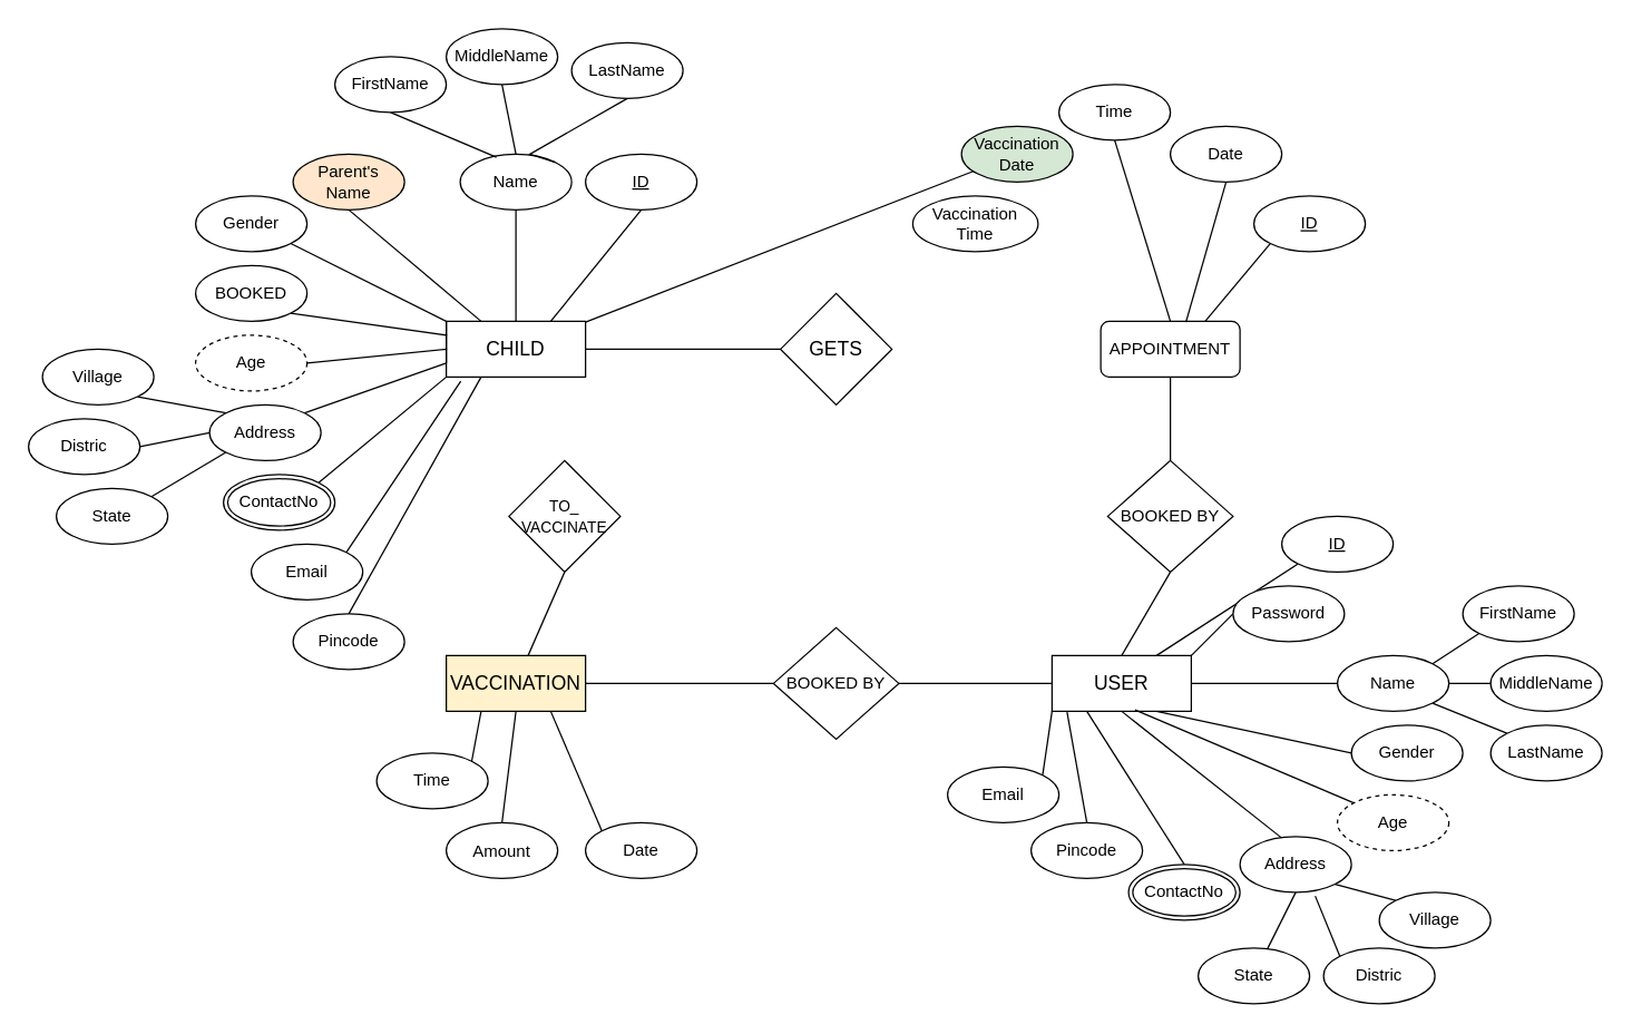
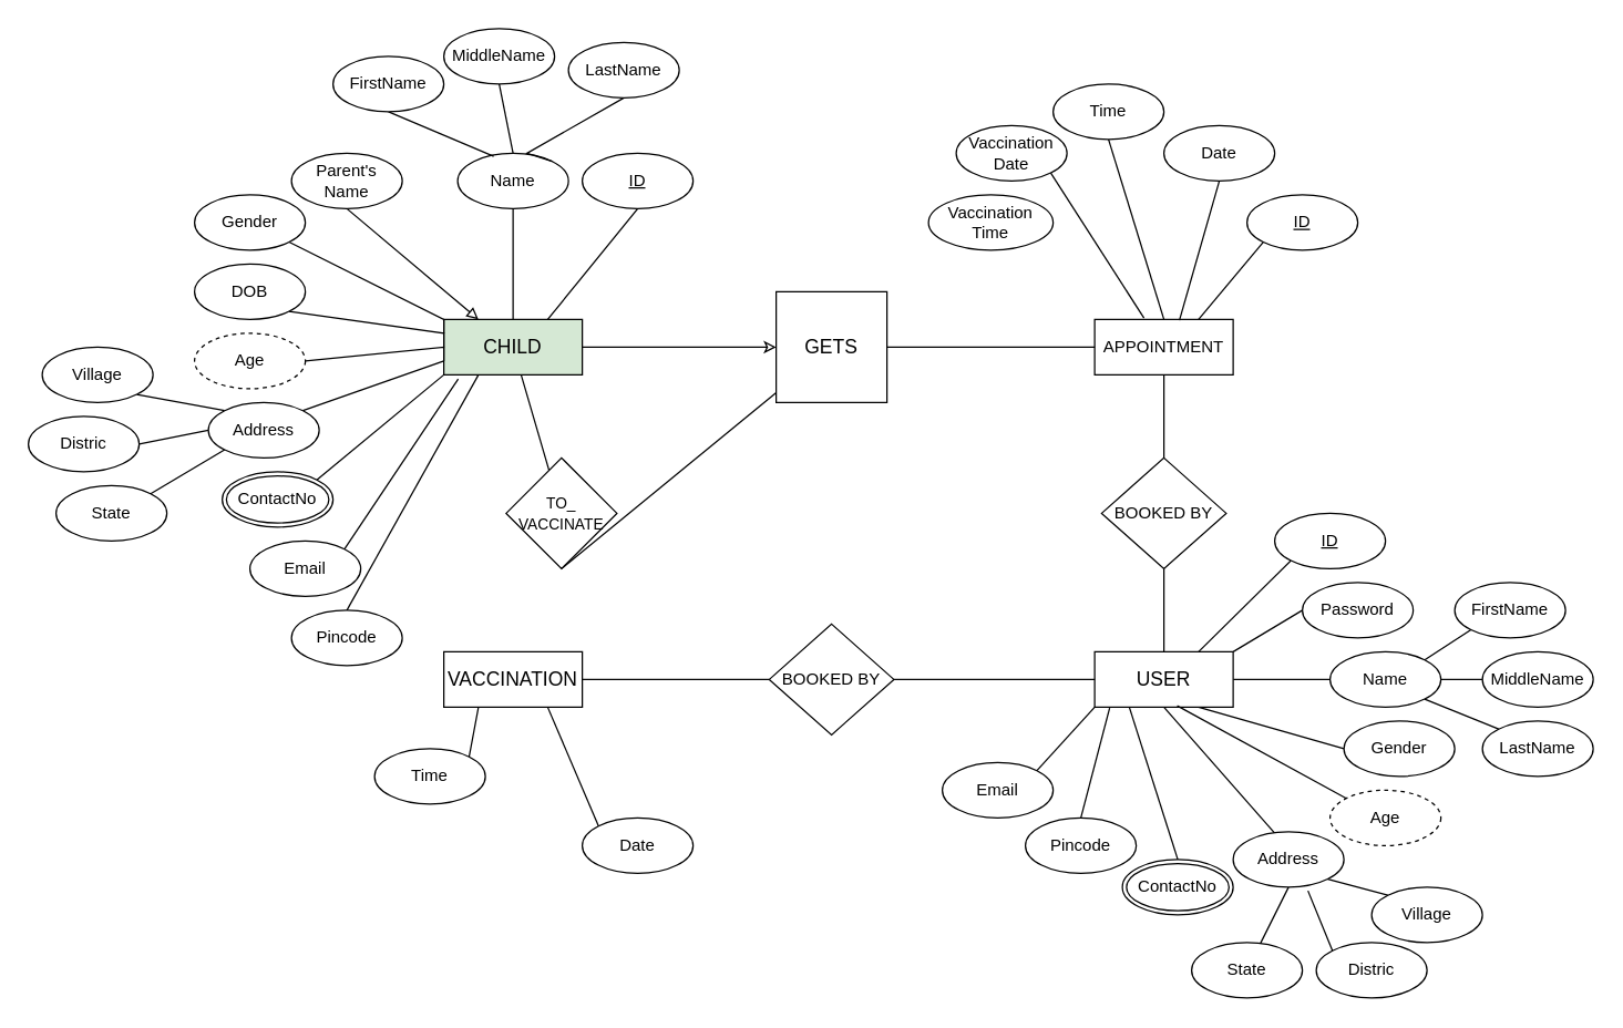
- <mxCell id="59" value="Vaccination&lt;br&gt;Date" style="ellipse;whiteSpace=wrap;html=1;align=center;fillColor=#d5e8d4;" vertex="1" parent="1"><mxGeometry x="690" y="90" width="80" height="40" as="geometry" /></mxCell>
+ <mxCell id="59" value="Vaccination&lt;br&gt;Date" style="ellipse;whiteSpace=wrap;html=1;align=center;" vertex="1" parent="1"><mxGeometry x="690" y="90" width="80" height="40" as="geometry" /></mxCell>
- <mxCell id="31" value="Parent's Name" style="ellipse;whiteSpace=wrap;html=1;align=center;fillColor=#ffe6cc;" vertex="1" parent="1"><mxGeometry x="210" y="110" width="80" height="40" as="geometry" /></mxCell>
+ <mxCell id="31" value="Parent's Name" style="ellipse;whiteSpace=wrap;html=1;align=center;" vertex="1" parent="1"><mxGeometry x="210" y="110" width="80" height="40" as="geometry" /></mxCell>
- <mxCell id="60" value="Vaccination&lt;br&gt;Time" style="ellipse;whiteSpace=wrap;html=1;align=center;" vertex="1" parent="1"><mxGeometry x="655" y="140" width="90" height="40" as="geometry" /></mxCell>
+ <mxCell id="60" value="Vaccination&lt;br&gt;Time" style="ellipse;whiteSpace=wrap;html=1;align=center;" vertex="1" parent="1"><mxGeometry x="670" y="140" width="90" height="40" as="geometry" /></mxCell>
- <mxCell id="3" value="" style="edgeStyle=none;rounded=0;orthogonalLoop=1;jettySize=auto;html=1;fontSize=14;startArrow=none;startFill=0;endArrow=none;endFill=0;" edge="1" parent="1" source="4" target="59"><mxGeometry relative="1" as="geometry" /></mxCell>
+ <mxCell id="3" value="" style="edgeStyle=none;rounded=0;orthogonalLoop=1;jettySize=auto;html=1;fontSize=14;startArrow=none;startFill=0;endArrow=none;endFill=0;" edge="1" parent="1" source="4" target="95"><mxGeometry relative="1" as="geometry" /></mxCell>
+ <mxCell id="58" style="edgeStyle=none;rounded=0;orthogonalLoop=1;jettySize=auto;html=1;exitX=1;exitY=1;exitDx=0;exitDy=0;entryX=0.356;entryY=-0.025;entryDx=0;entryDy=0;entryPerimeter=0;fontSize=14;startArrow=none;startFill=0;endArrow=none;endFill=0;" edge="1" parent="1" source="59" target="6"><mxGeometry relative="1" as="geometry" /></mxCell>
- <mxCell id="35" value="BOOKED" style="ellipse;whiteSpace=wrap;html=1;align=center;" vertex="1" parent="1"><mxGeometry x="140" y="190" width="80" height="40" as="geometry" /></mxCell>
+ <mxCell id="35" value="DOB" style="ellipse;whiteSpace=wrap;html=1;align=center;" vertex="1" parent="1"><mxGeometry x="140" y="190" width="80" height="40" as="geometry" /></mxCell>
- <mxCell id="30" style="edgeStyle=none;rounded=0;orthogonalLoop=1;jettySize=auto;html=1;exitX=0.5;exitY=1;exitDx=0;exitDy=0;entryX=0.25;entryY=0;entryDx=0;entryDy=0;startArrow=none;startFill=0;endArrow=none;endFill=0;" edge="1" parent="1" source="31" target="4"><mxGeometry relative="1" as="geometry" /></mxCell>
+ <mxCell id="30" style="edgeStyle=none;rounded=0;orthogonalLoop=1;jettySize=auto;html=1;exitX=0.5;exitY=1;exitDx=0;exitDy=0;entryX=0.25;entryY=0;entryDx=0;entryDy=0;startArrow=none;startFill=0;endArrow=block;endFill=0;" edge="1" parent="1" source="31" target="4"><mxGeometry relative="1" as="geometry" /></mxCell>
- <mxCell id="4" value="&lt;span style=&quot;font-size: 14px&quot;&gt;CHILD&lt;/span&gt;" style="whiteSpace=wrap;html=1;align=center;" vertex="1" parent="1"><mxGeometry x="320" y="230" width="100" height="40" as="geometry" /></mxCell>
+ <mxCell id="4" value="&lt;span style=&quot;font-size: 14px&quot;&gt;CHILD&lt;/span&gt;" style="whiteSpace=wrap;html=1;align=center;fillColor=#d5e8d4;" vertex="1" parent="1"><mxGeometry x="320" y="230" width="100" height="40" as="geometry" /></mxCell>
- <mxCell id="2" value="" style="edgeStyle=none;rounded=0;orthogonalLoop=1;jettySize=auto;html=1;fontSize=12;startArrow=none;startFill=0;endArrow=none;endFill=0;" edge="1" parent="1" source="4" target="83"><mxGeometry relative="1" as="geometry" /></mxCell>
+ <mxCell id="2" value="" style="edgeStyle=none;rounded=0;orthogonalLoop=1;jettySize=auto;html=1;fontSize=12;startArrow=none;startFill=0;endArrow=classic;endFill=0;" edge="1" parent="1" source="4" target="83"><mxGeometry relative="1" as="geometry" /></mxCell>
- <mxCell id="83" value="&lt;font style=&quot;font-size: 14px&quot;&gt;GETS&lt;/font&gt;" style="rhombus;whiteSpace=wrap;html=1;" vertex="1" parent="1"><mxGeometry x="560" y="210" width="80" height="80" as="geometry" /></mxCell>
+ <mxCell id="83" value="&lt;font style=&quot;font-size: 14px&quot;&gt;GETS&lt;/font&gt;" style="whiteSpace=wrap;html=1;rounded=0;" vertex="1" parent="1"><mxGeometry x="560" y="210" width="80" height="80" as="geometry" /></mxCell>
+ <mxCell id="82" style="edgeStyle=none;rounded=0;orthogonalLoop=1;jettySize=auto;html=1;exitX=1;exitY=0.5;exitDx=0;exitDy=0;entryX=0;entryY=0.5;entryDx=0;entryDy=0;fontSize=12;startArrow=none;startFill=0;endArrow=none;endFill=0;" edge="1" parent="1" source="83" target="6"><mxGeometry relative="1" as="geometry" /></mxCell>
- <mxCell id="6" value="APPOINTMENT" style="whiteSpace=wrap;html=1;align=center;rounded=1;" vertex="1" parent="1"><mxGeometry x="790" y="230" width="100" height="40" as="geometry" /></mxCell>
+ <mxCell id="6" value="APPOINTMENT" style="whiteSpace=wrap;html=1;align=center;" vertex="1" parent="1"><mxGeometry x="790" y="230" width="100" height="40" as="geometry" /></mxCell>
- <mxCell id="94" style="edgeStyle=none;rounded=0;orthogonalLoop=1;jettySize=auto;html=1;exitX=0.5;exitY=1;exitDx=0;exitDy=0;fontSize=14;startArrow=none;startFill=0;endArrow=none;endFill=0;" edge="1" parent="1" source="95" target="11"><mxGeometry relative="1" as="geometry" /></mxCell>
+ <mxCell id="94" style="edgeStyle=none;rounded=0;orthogonalLoop=1;jettySize=auto;html=1;exitX=0.5;exitY=1;exitDx=0;exitDy=0;fontSize=14;startArrow=none;startFill=0;endArrow=none;endFill=0;" edge="1" parent="1" source="95" target="83"><mxGeometry relative="1" as="geometry" /></mxCell>
- <mxCell id="84" value="Password" style="ellipse;whiteSpace=wrap;html=1;align=center;fontSize=12;" vertex="1" parent="1"><mxGeometry x="885" y="420" width="80" height="40" as="geometry" /></mxCell>
+ <mxCell id="84" value="Password" style="ellipse;whiteSpace=wrap;html=1;align=center;fontSize=12;" vertex="1" parent="1"><mxGeometry x="940" y="420" width="80" height="40" as="geometry" /></mxCell>
- <mxCell id="11" value="&lt;font style=&quot;font-size: 14px&quot;&gt;VACCINATION&lt;/font&gt;" style="whiteSpace=wrap;html=1;align=center;fillColor=#fff2cc;" vertex="1" parent="1"><mxGeometry x="320" y="470" width="100" height="40" as="geometry" /></mxCell>
+ <mxCell id="11" value="&lt;font style=&quot;font-size: 14px&quot;&gt;VACCINATION&lt;/font&gt;" style="whiteSpace=wrap;html=1;align=center;" vertex="1" parent="1"><mxGeometry x="320" y="470" width="100" height="40" as="geometry" /></mxCell>
- <mxCell id="19" value="&lt;font style=&quot;font-size: 14px&quot;&gt;USER&lt;/font&gt;" style="whiteSpace=wrap;html=1;align=center;" vertex="1" parent="1"><mxGeometry x="755" y="470" width="100" height="40" as="geometry" /></mxCell>
+ <mxCell id="19" value="&lt;font style=&quot;font-size: 14px&quot;&gt;USER&lt;/font&gt;" style="whiteSpace=wrap;html=1;align=center;" vertex="1" parent="1"><mxGeometry x="790" y="470" width="100" height="40" as="geometry" /></mxCell>
- <mxCell id="8" style="edgeStyle=none;rounded=0;orthogonalLoop=1;jettySize=auto;html=1;exitX=0.5;exitY=1;exitDx=0;exitDy=0;entryX=0.5;entryY=0;entryDx=0;entryDy=0;fontSize=14;startArrow=none;startFill=0;endArrow=none;endFill=0;" edge="1" parent="1" source="11" target="70"><mxGeometry relative="1" as="geometry" /></mxCell>
- <mxCell id="70" value="&lt;font style=&quot;font-size: 12px&quot;&gt;Amount&lt;/font&gt;" style="ellipse;whiteSpace=wrap;html=1;align=center;fontSize=14;" vertex="1" parent="1"><mxGeometry x="320" y="590" width="80" height="40" as="geometry" /></mxCell>
